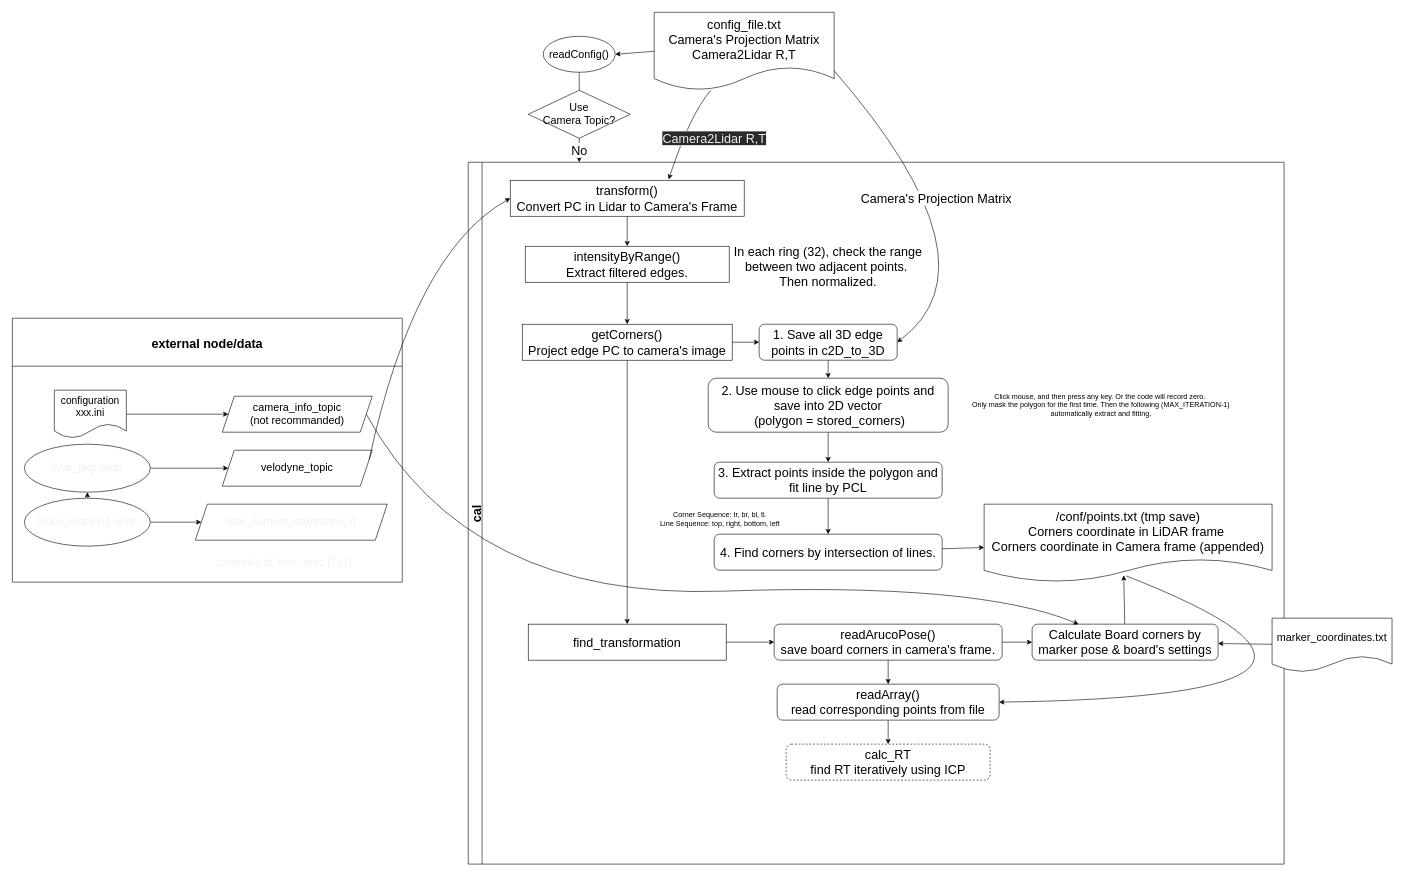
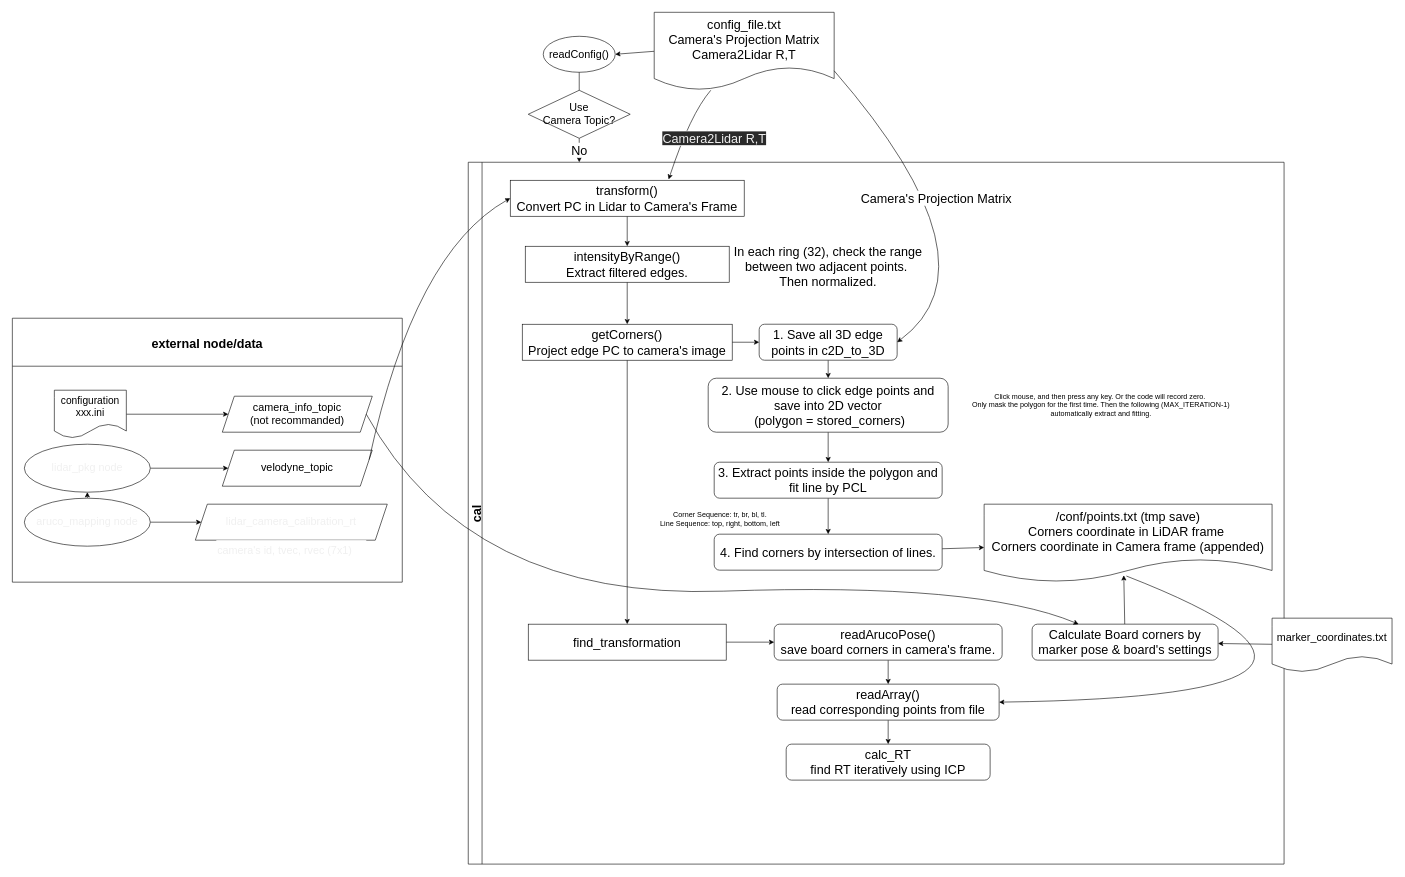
- <mxCell id="13" value="&lt;span style=&quot;color: rgb(240 , 240 , 240) ; font-family: &amp;#34;helvetica&amp;#34; ; font-size: 18px ; font-style: normal ; font-weight: 400 ; letter-spacing: normal ; text-align: center ; text-indent: 0px ; text-transform: none ; word-spacing: 0px ; display: inline ; float: none&quot;&gt;camera's id, tvec, rvec (7x1)&lt;/span&gt;" style="text;whiteSpace=wrap;html=1;fillColor=default;" parent="1" vertex="1"><mxGeometry x="360" y="920" width="250" height="30" as="geometry" /></mxCell>
+ <mxCell id="13" value="&lt;span style=&quot;color: rgb(240 , 240 , 240) ; font-family: &amp;#34;helvetica&amp;#34; ; font-size: 18px ; font-style: normal ; font-weight: 400 ; letter-spacing: normal ; text-align: center ; text-indent: 0px ; text-transform: none ; word-spacing: 0px ; display: inline ; float: none&quot;&gt;camera's id, tvec, rvec (7x1)&lt;/span&gt;" style="text;whiteSpace=wrap;html=1;fillColor=default;" parent="1" vertex="1"><mxGeometry x="360" y="900" width="250" height="30" as="geometry" /></mxCell>
- <mxCell id="41" value="" style="edgeStyle=none;html=1;" parent="19" source="43" target="45" edge="1"><mxGeometry relative="1" as="geometry" /></mxCell>
- <mxCell id="49" value="calc_RT&lt;br&gt;find RT iteratively using ICP" style="whiteSpace=wrap;html=1;fontSize=21;rounded=1;shadow=0;glass=0;labelBackgroundColor=none;labelBorderColor=none;sketch=0;dashed=1;" parent="19" vertex="1"><mxGeometry x="530" y="970" width="340" height="60" as="geometry" /></mxCell>
+ <mxCell id="49" value="calc_RT&lt;br&gt;find RT iteratively using ICP" style="whiteSpace=wrap;html=1;fontSize=21;rounded=1;shadow=0;glass=0;labelBackgroundColor=none;labelBorderColor=none;sketch=0;" parent="19" vertex="1"><mxGeometry x="530" y="970" width="340" height="60" as="geometry" /></mxCell>
